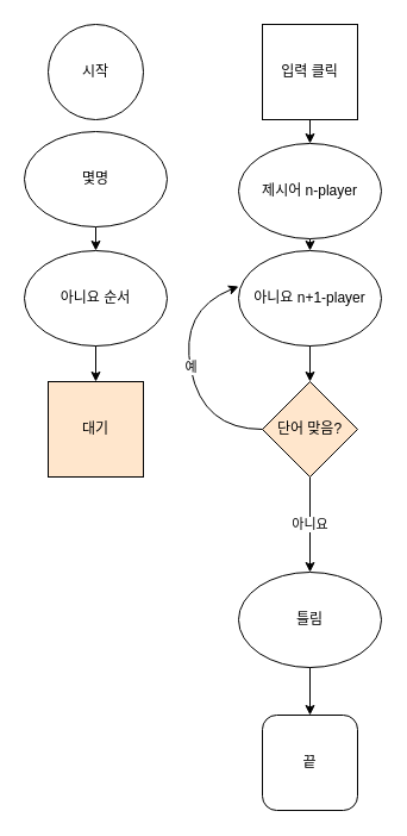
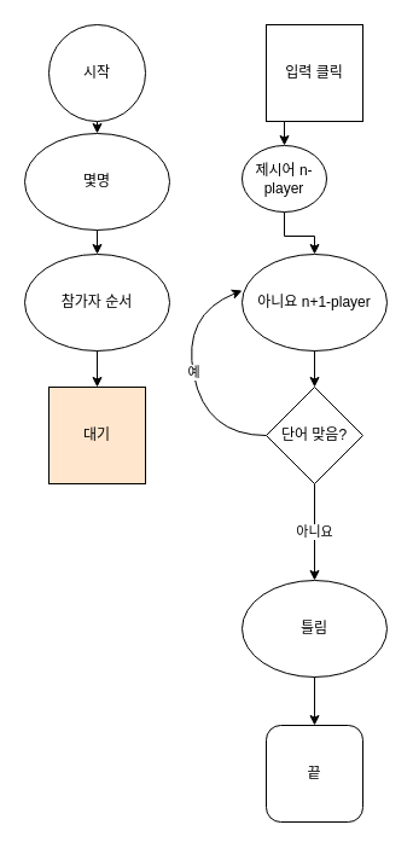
+ <mxCell id="3" style="edgeStyle=orthogonalEdgeStyle;rounded=0;orthogonalLoop=1;jettySize=auto;html=1;exitX=0.5;exitY=1;exitDx=0;exitDy=0;entryX=0.5;entryY=0;entryDx=0;entryDy=0;" edge="1" parent="1" source="4" target="7"><mxGeometry relative="1" as="geometry" /></mxCell>
- <mxCell id="15" value="제시어 n-player" style="ellipse;whiteSpace=wrap;html=1;" vertex="1" parent="1"><mxGeometry x="200" y="120" width="120" height="80" as="geometry" /></mxCell>
+ <mxCell id="15" value="제시어 n-player" style="ellipse;whiteSpace=wrap;html=1;" vertex="1" parent="1"><mxGeometry x="200" y="120" width="70" height="55" as="geometry" /></mxCell>
- <mxCell id="2" value="아니요 순서" style="ellipse;whiteSpace=wrap;html=1;" vertex="1" parent="1"><mxGeometry x="20" y="210" width="120" height="80" as="geometry" /></mxCell>
+ <mxCell id="2" value="참가자 순서" style="ellipse;whiteSpace=wrap;html=1;" vertex="1" parent="1"><mxGeometry x="20" y="210" width="120" height="80" as="geometry" /></mxCell>
- <mxCell id="17" value="단어 맞음?" style="rhombus;whiteSpace=wrap;html=1;fillColor=#ffe6cc;" vertex="1" parent="1"><mxGeometry x="220" y="320" width="80" height="80" as="geometry" /></mxCell>
+ <mxCell id="17" value="단어 맞음?" style="rhombus;whiteSpace=wrap;html=1;" vertex="1" parent="1"><mxGeometry x="220" y="320" width="80" height="80" as="geometry" /></mxCell>
